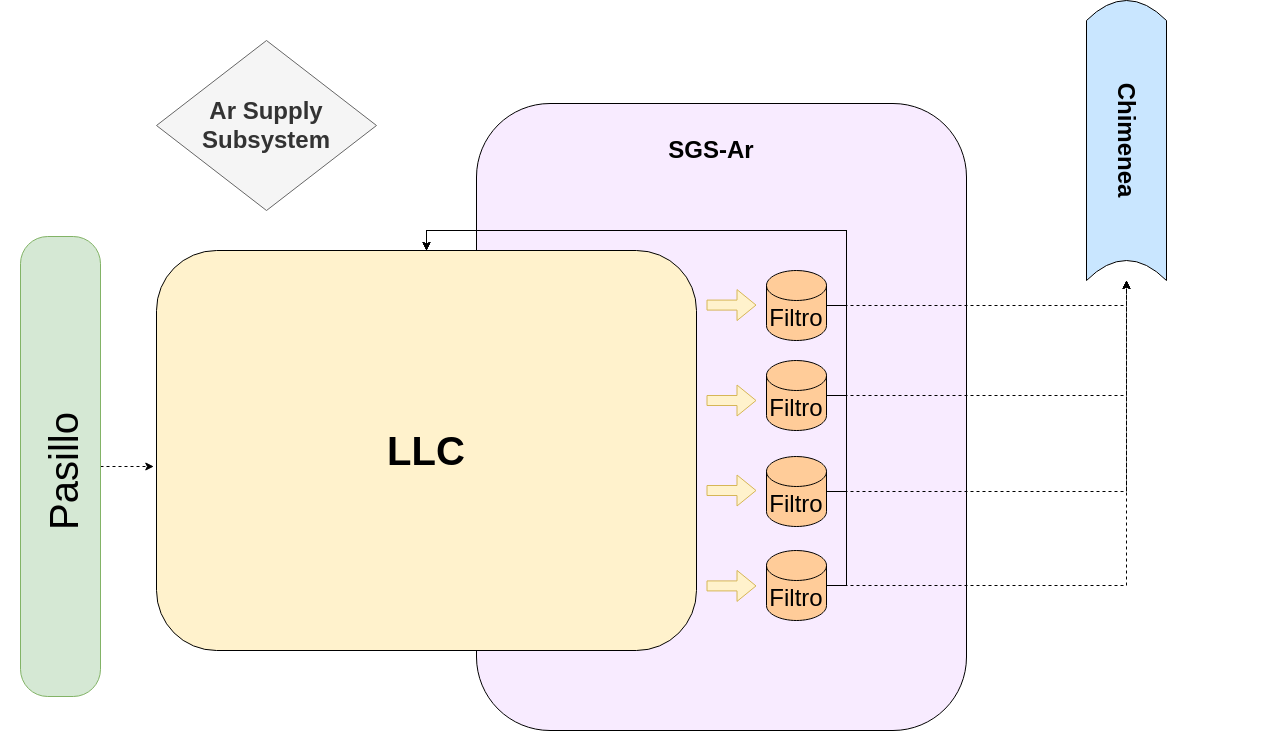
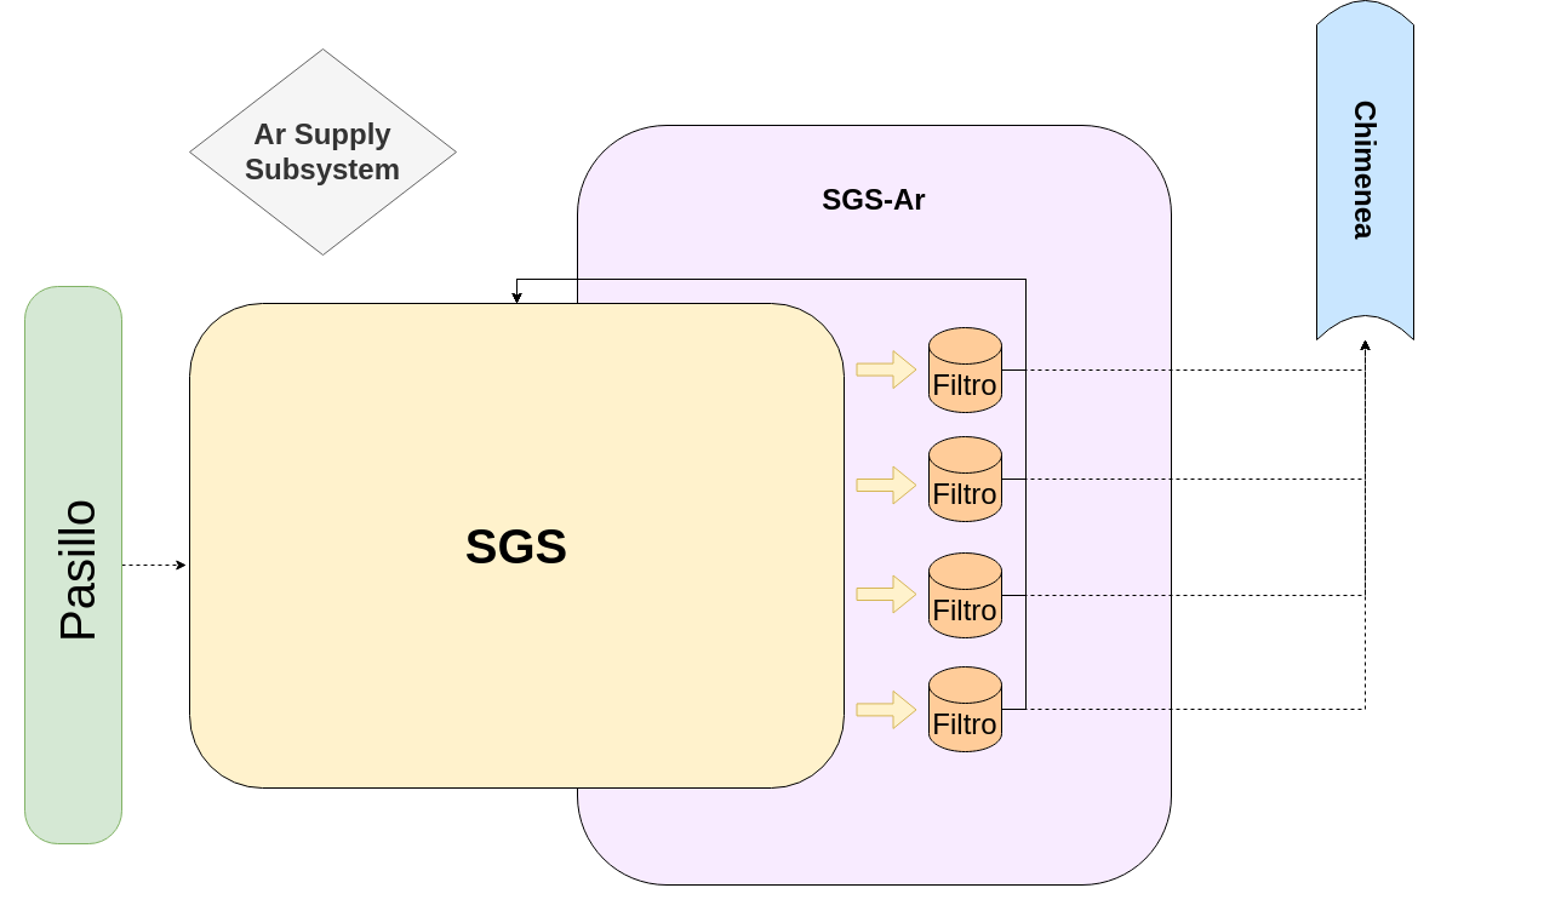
- <mxCell id="20" value="&lt;b&gt;SGS-Ar&lt;/b&gt;" style="text;html=1;strokeColor=none;fillColor=none;align=center;verticalAlign=middle;whiteSpace=wrap;rounded=0;fontSize=24;" vertex="1" parent="1"><mxGeometry x="641" y="115" width="140" height="30" as="geometry" /></mxCell>
+ <mxCell id="20" value="&lt;b&gt;SGS-Ar&lt;/b&gt;" style="text;html=1;strokeColor=none;fillColor=none;align=center;verticalAlign=middle;whiteSpace=wrap;rounded=0;fontSize=24;" vertex="1" parent="1"><mxGeometry x="651" y="130" width="140" height="30" as="geometry" /></mxCell>
- <mxCell id="3" value="&lt;font style=&quot;font-size: 24px;&quot; size=&quot;1&quot;&gt;&lt;b style=&quot;font-size: 40px;&quot;&gt;LLC&lt;/b&gt;&lt;/font&gt;" style="rounded=1;whiteSpace=wrap;html=1;fillColor=#FFF2CC;" vertex="1" parent="1"><mxGeometry x="156" y="230" width="540" height="400" as="geometry" /></mxCell>
+ <mxCell id="3" value="&lt;font style=&quot;font-size: 24px;&quot; size=&quot;1&quot;&gt;&lt;b style=&quot;font-size: 40px;&quot;&gt;SGS&lt;/b&gt;&lt;/font&gt;" style="rounded=1;whiteSpace=wrap;html=1;fillColor=#FFF2CC;" vertex="1" parent="1"><mxGeometry x="156" y="230" width="540" height="400" as="geometry" /></mxCell>
